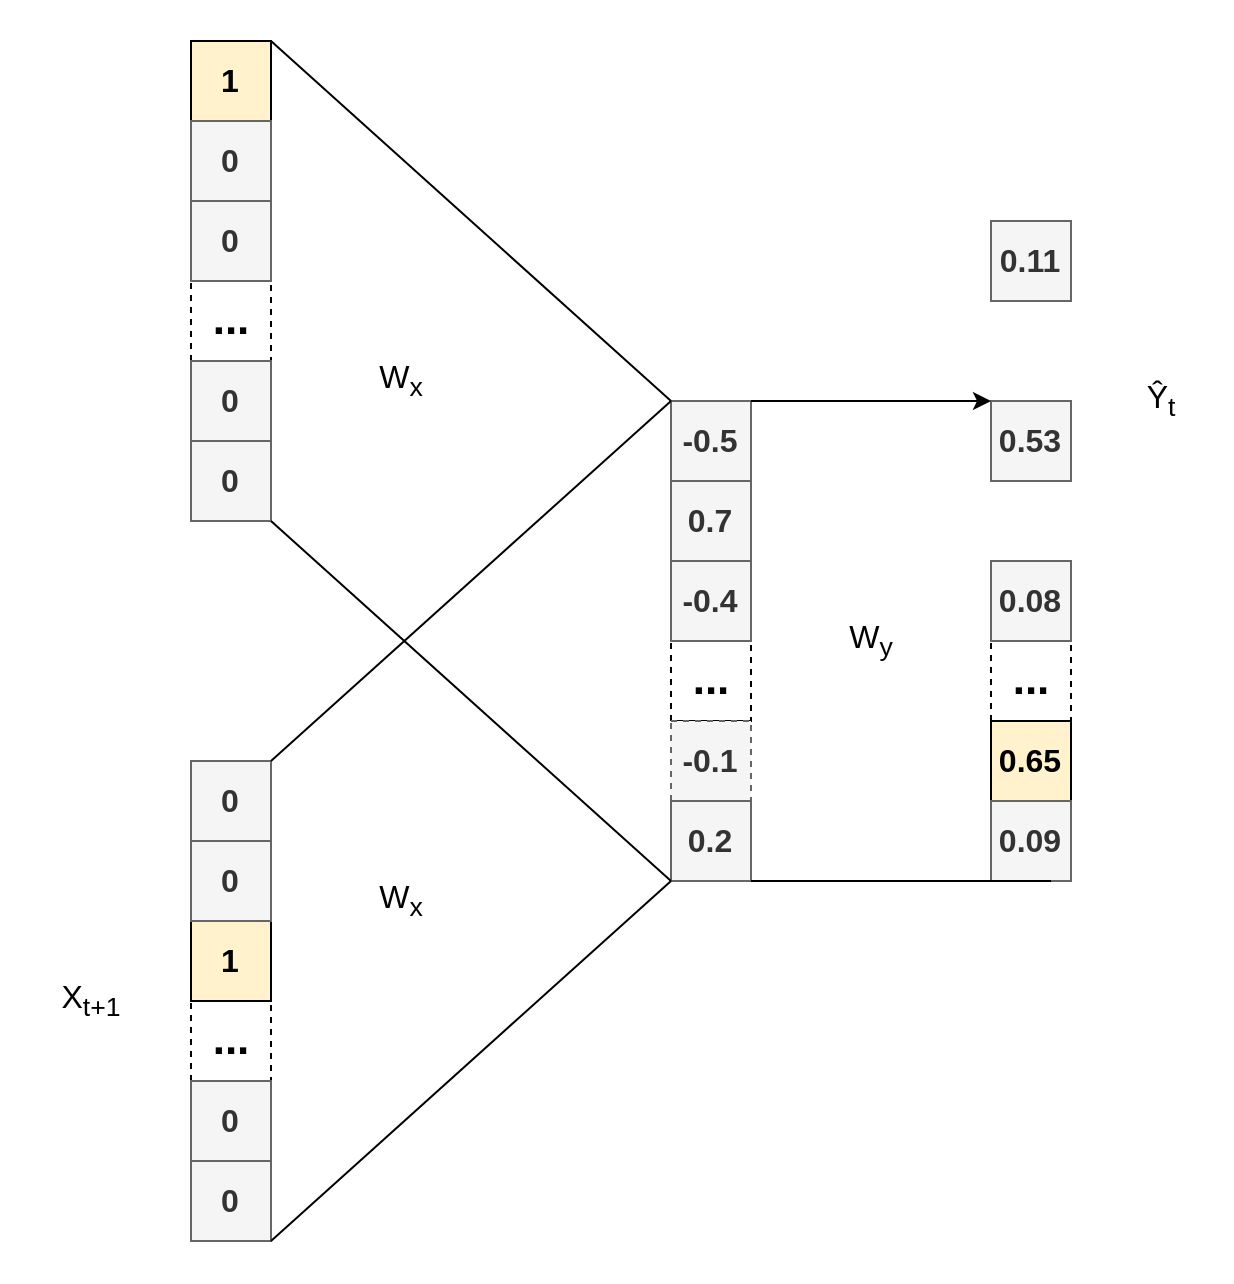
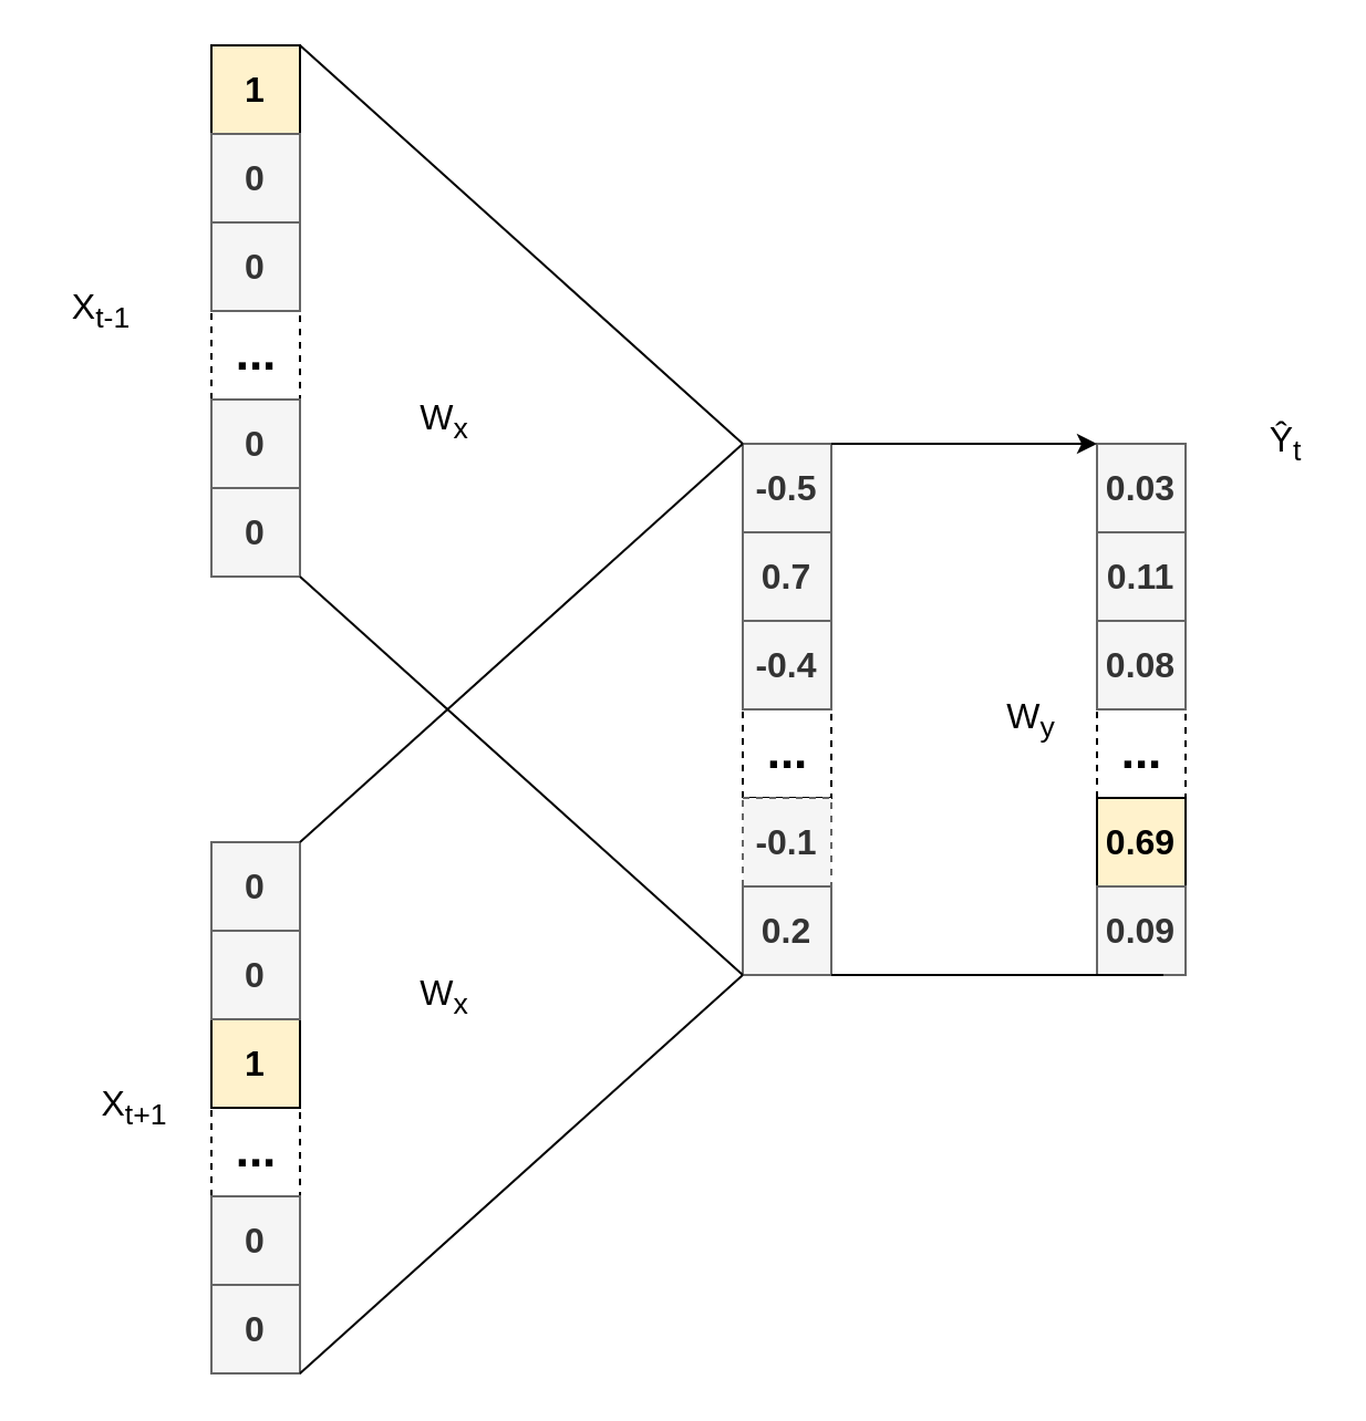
- <mxCell id="24" value="&lt;font size=&quot;1&quot;&gt;&lt;b style=&quot;font-size: 16px&quot;&gt;0.11&lt;/b&gt;&lt;/font&gt;" style="rounded=0;whiteSpace=wrap;html=1;align=center;fillColor=#f5f5f5;strokeColor=#666666;fontColor=#333333;" parent="1" vertex="1"><mxGeometry x="495" y="110" width="40" height="40" as="geometry" /></mxCell>
+ <mxCell id="24" value="&lt;font size=&quot;1&quot;&gt;&lt;b style=&quot;font-size: 16px&quot;&gt;0.11&lt;/b&gt;&lt;/font&gt;" style="rounded=0;whiteSpace=wrap;html=1;align=center;fillColor=#f5f5f5;strokeColor=#666666;fontColor=#333333;" parent="1" vertex="1"><mxGeometry x="495" y="240" width="40" height="40" as="geometry" /></mxCell>
+ <mxCell id="31" value="&lt;font style=&quot;font-size: 16px&quot;&gt;X&lt;sub&gt;t-1&lt;/sub&gt;&lt;/font&gt;" style="text;html=1;align=center;verticalAlign=middle;resizable=0;points=[];autosize=1;" parent="1" vertex="1"><mxGeometry x="25" y="130" width="40" height="20" as="geometry" /></mxCell>
- <mxCell id="25" value="&lt;font size=&quot;1&quot;&gt;&lt;b style=&quot;font-size: 16px&quot;&gt;0.53&lt;/b&gt;&lt;/font&gt;" style="rounded=0;whiteSpace=wrap;html=1;align=center;fillColor=#f5f5f5;strokeColor=#666666;fontColor=#333333;" parent="1" vertex="1"><mxGeometry x="495" y="200" width="40" height="40" as="geometry" /></mxCell>
+ <mxCell id="25" value="&lt;font size=&quot;1&quot;&gt;&lt;b style=&quot;font-size: 16px&quot;&gt;0.03&lt;/b&gt;&lt;/font&gt;" style="rounded=0;whiteSpace=wrap;html=1;align=center;fillColor=#f5f5f5;strokeColor=#666666;fontColor=#333333;" parent="1" vertex="1"><mxGeometry x="495" y="200" width="40" height="40" as="geometry" /></mxCell>
- <mxCell id="36" value="&lt;font style=&quot;font-size: 16px&quot;&gt;W&lt;sub&gt;y&lt;/sub&gt;&lt;/font&gt;" style="text;html=1;align=center;verticalAlign=middle;resizable=0;points=[];autosize=1;" parent="1" vertex="1"><mxGeometry x="415" y="310" width="40" height="20" as="geometry" /></mxCell>
+ <mxCell id="36" value="&lt;font style=&quot;font-size: 16px&quot;&gt;W&lt;sub&gt;y&lt;/sub&gt;&lt;/font&gt;" style="text;html=1;align=center;verticalAlign=middle;resizable=0;points=[];autosize=1;" parent="1" vertex="1"><mxGeometry x="445" y="315" width="40" height="20" as="geometry" /></mxCell>
- <mxCell id="22" value="&lt;font size=&quot;1&quot;&gt;&lt;b style=&quot;font-size: 16px&quot;&gt;0.65&lt;/b&gt;&lt;/font&gt;" style="rounded=0;whiteSpace=wrap;html=1;align=center;fillColor=#fff2cc;strokeColor=#000000;" parent="1" vertex="1"><mxGeometry x="495" y="360" width="40" height="40" as="geometry" /></mxCell>
+ <mxCell id="22" value="&lt;font size=&quot;1&quot;&gt;&lt;b style=&quot;font-size: 16px&quot;&gt;0.69&lt;/b&gt;&lt;/font&gt;" style="rounded=0;whiteSpace=wrap;html=1;align=center;fillColor=#fff2cc;strokeColor=#000000;" parent="1" vertex="1"><mxGeometry x="495" y="360" width="40" height="40" as="geometry" /></mxCell>
- <mxCell id="30" value="&lt;font style=&quot;font-size: 16px&quot;&gt;X&lt;sub&gt;t+1&lt;/sub&gt;&lt;/font&gt;" style="text;html=1;align=center;verticalAlign=middle;resizable=0;points=[];autosize=1;" parent="1" vertex="1"><mxGeometry x="20" y="490" width="50" height="20" as="geometry" /></mxCell>
+ <mxCell id="30" value="&lt;font style=&quot;font-size: 16px&quot;&gt;X&lt;sub&gt;t+1&lt;/sub&gt;&lt;/font&gt;" style="text;html=1;align=center;verticalAlign=middle;resizable=0;points=[];autosize=1;" parent="1" vertex="1"><mxGeometry x="35" y="490" width="50" height="20" as="geometry" /></mxCell>
